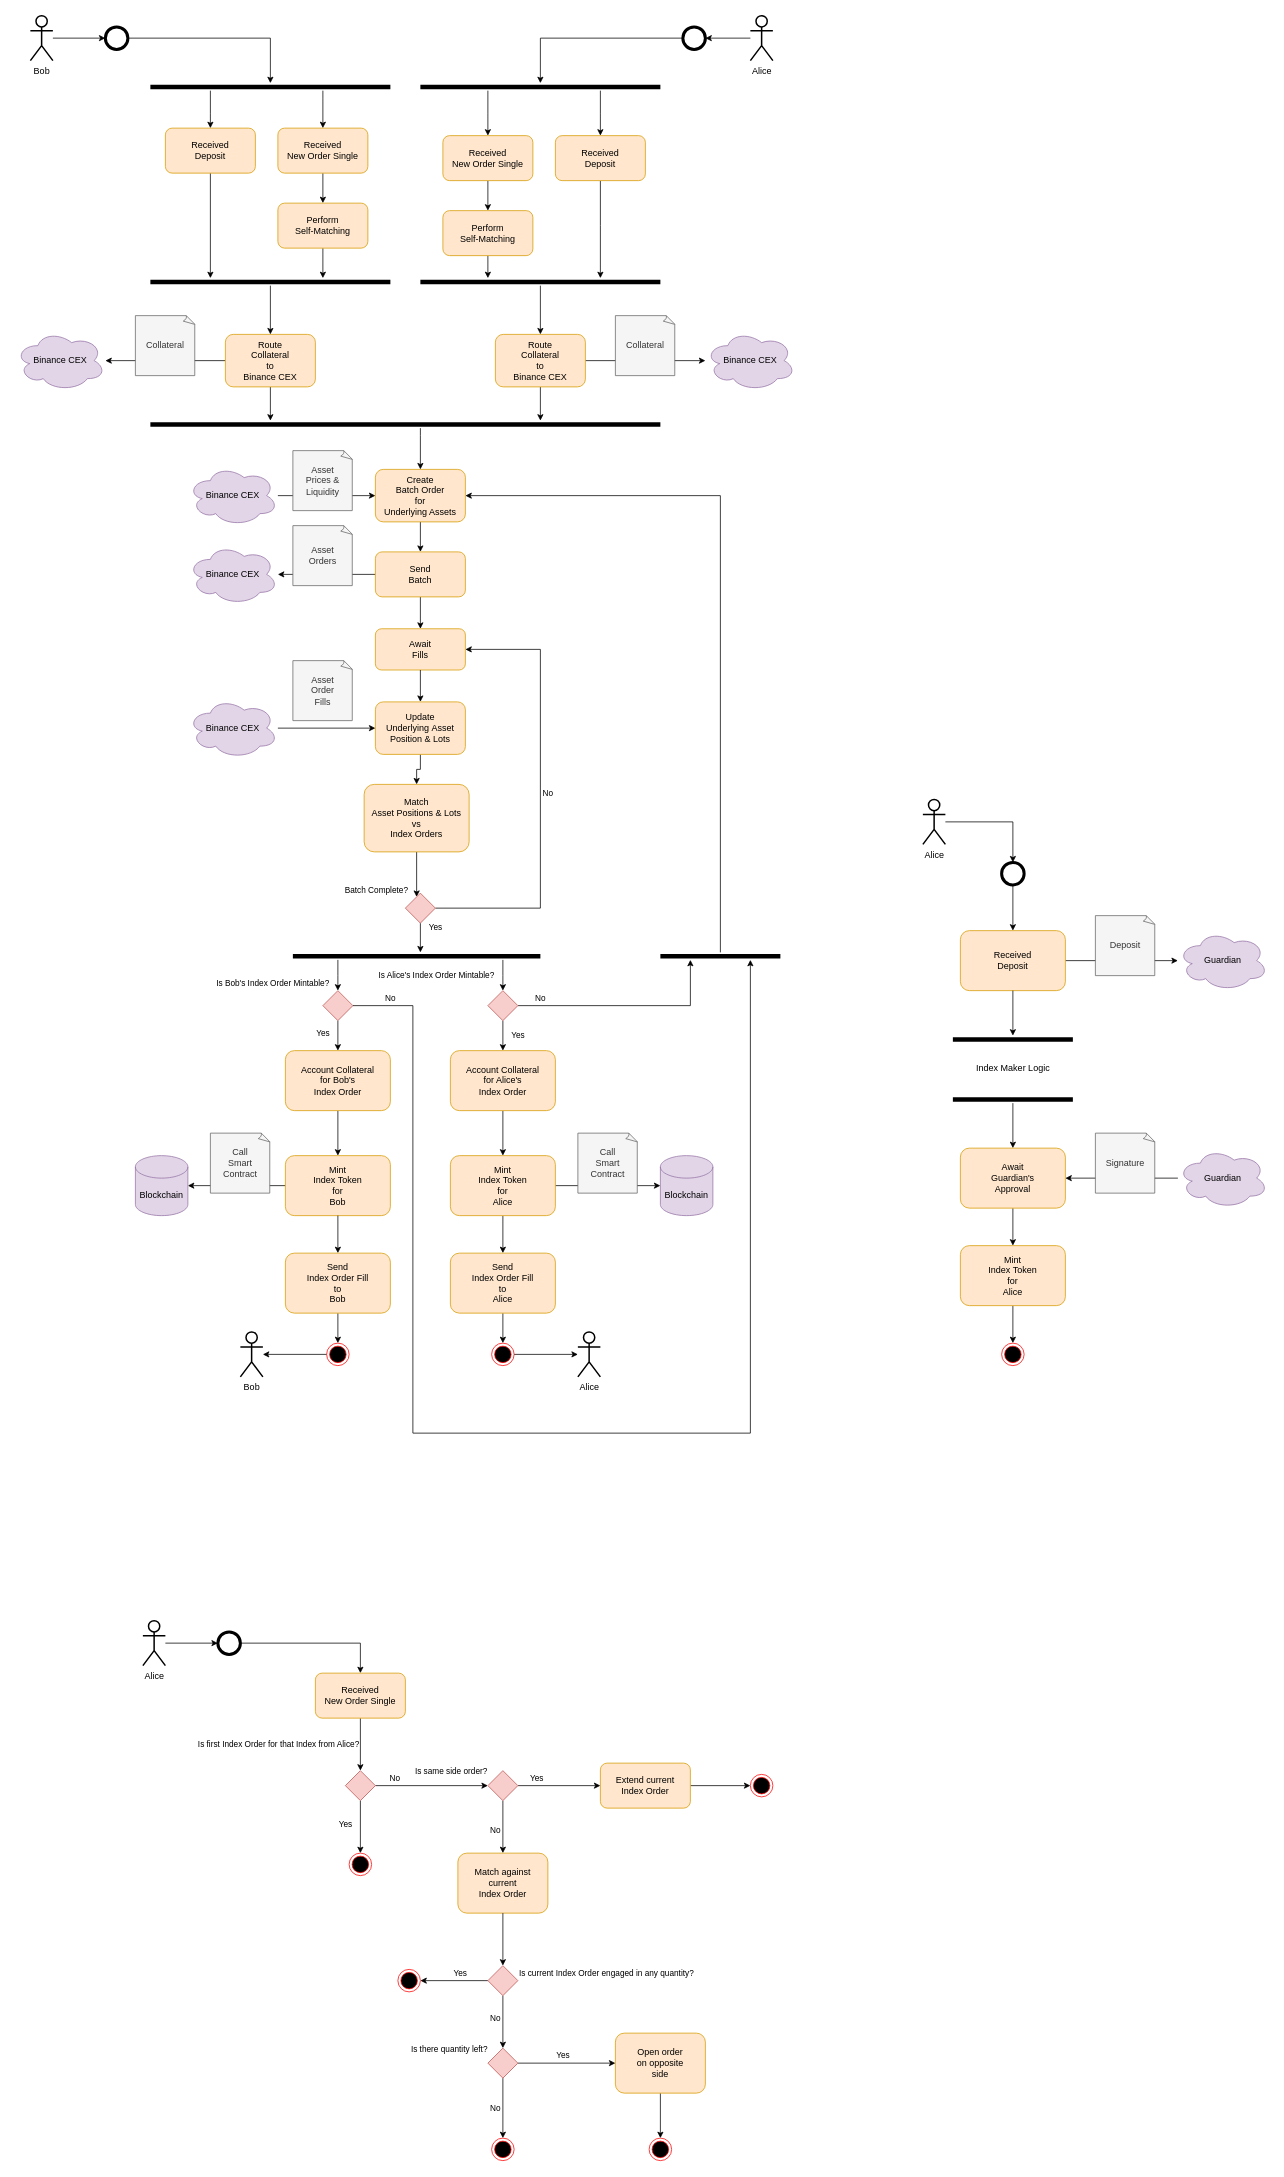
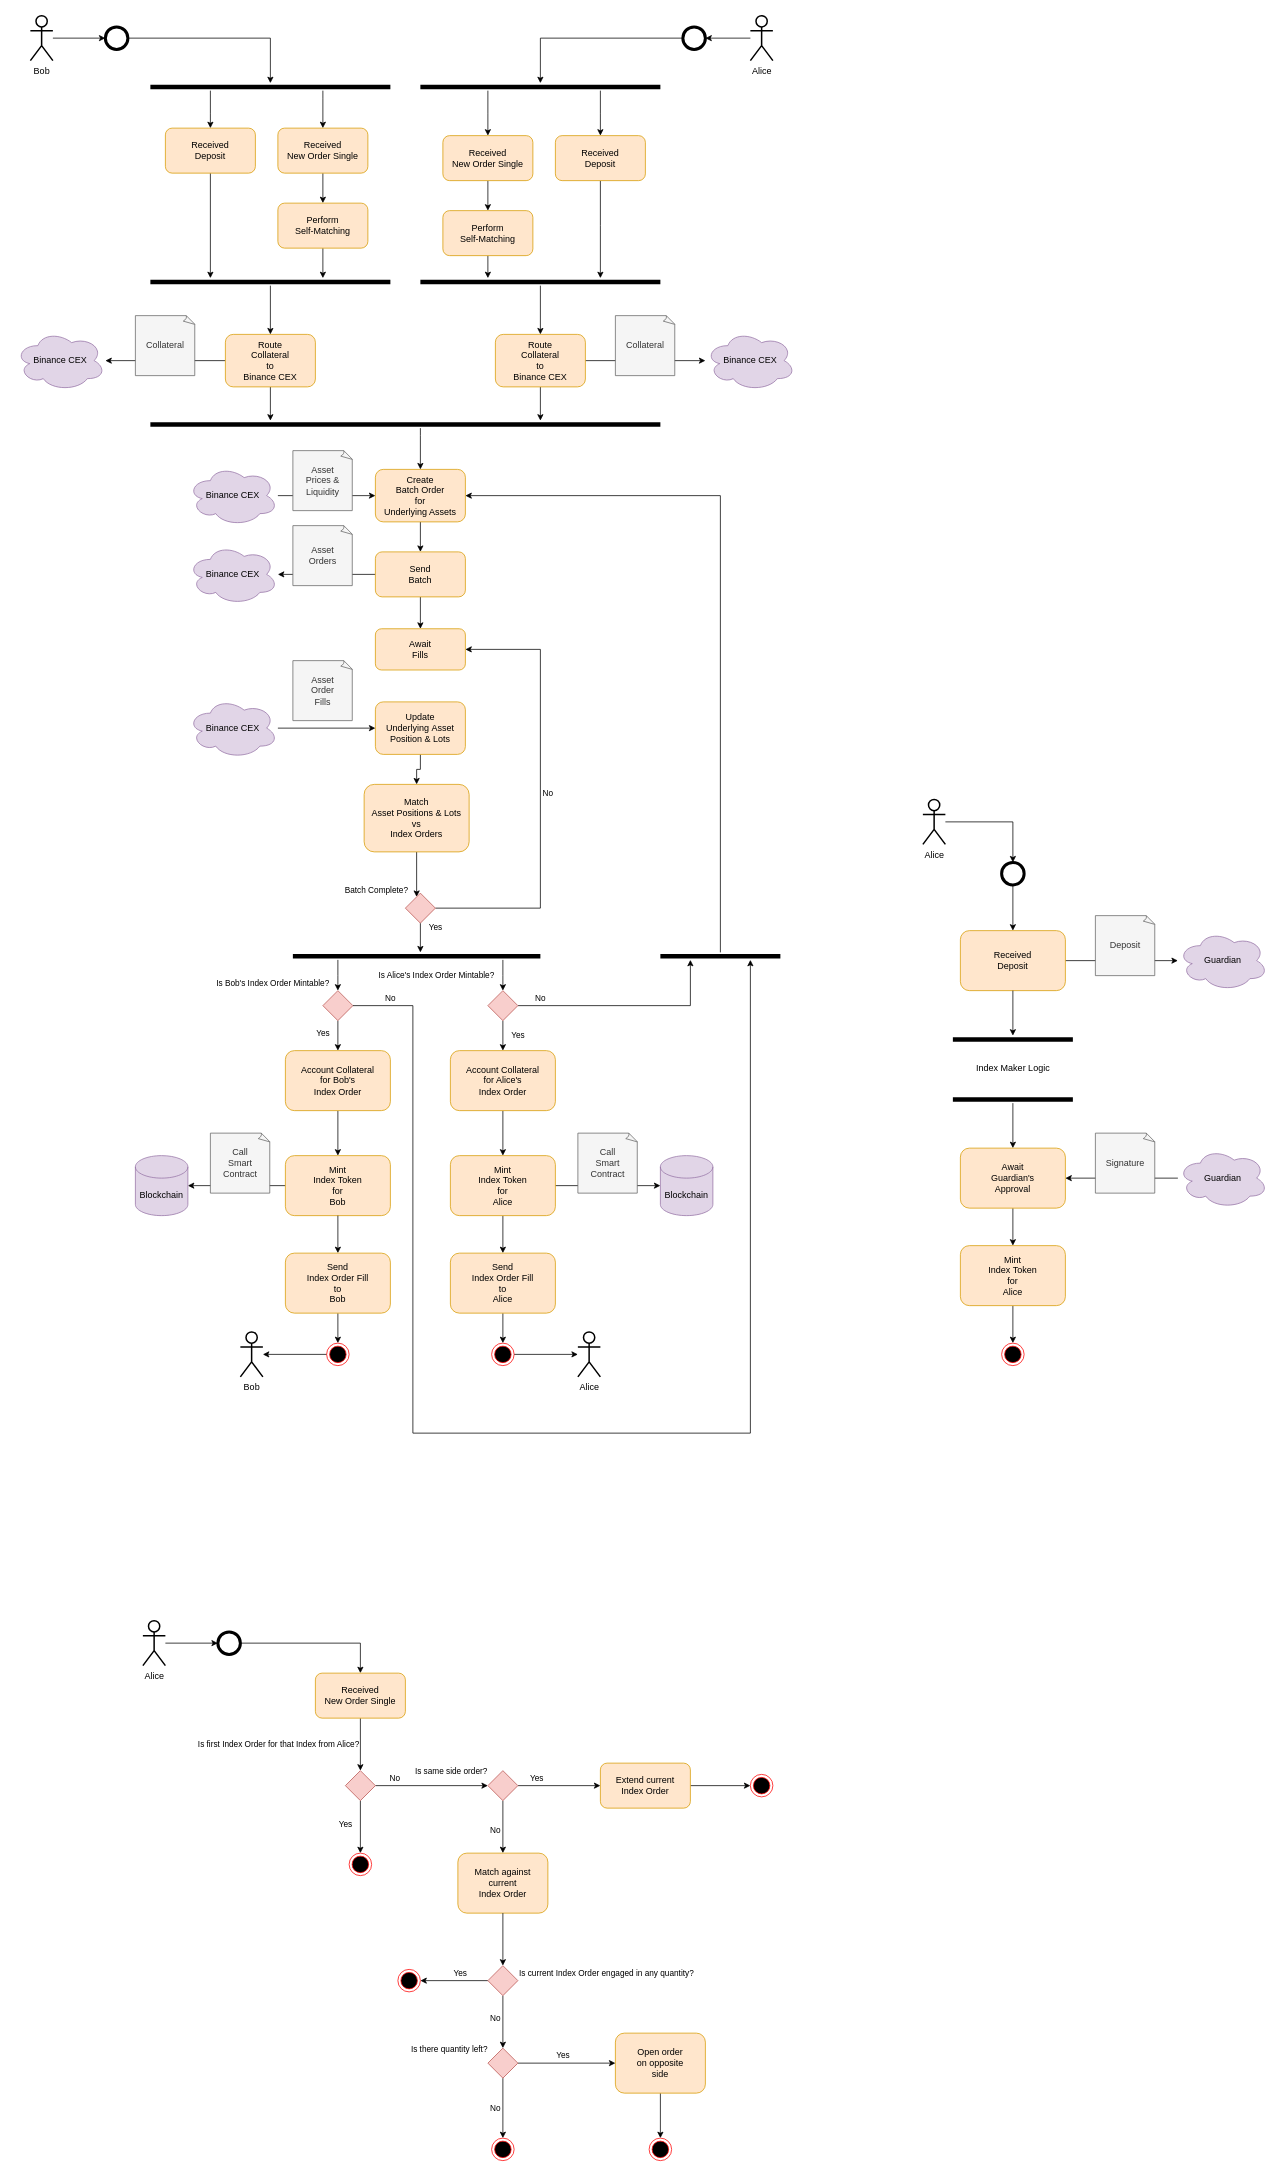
- <mxCell id="71" value="" style="edgeStyle=orthogonalEdgeStyle;rounded=0;orthogonalLoop=1;jettySize=auto;html=1;" parent="1" source="31" target="72" edge="1"><mxGeometry relative="1" as="geometry"><mxPoint x="560" y="905" as="sourcePoint" /><mxPoint x="560" y="1020" as="targetPoint" /></mxGeometry></mxCell>
